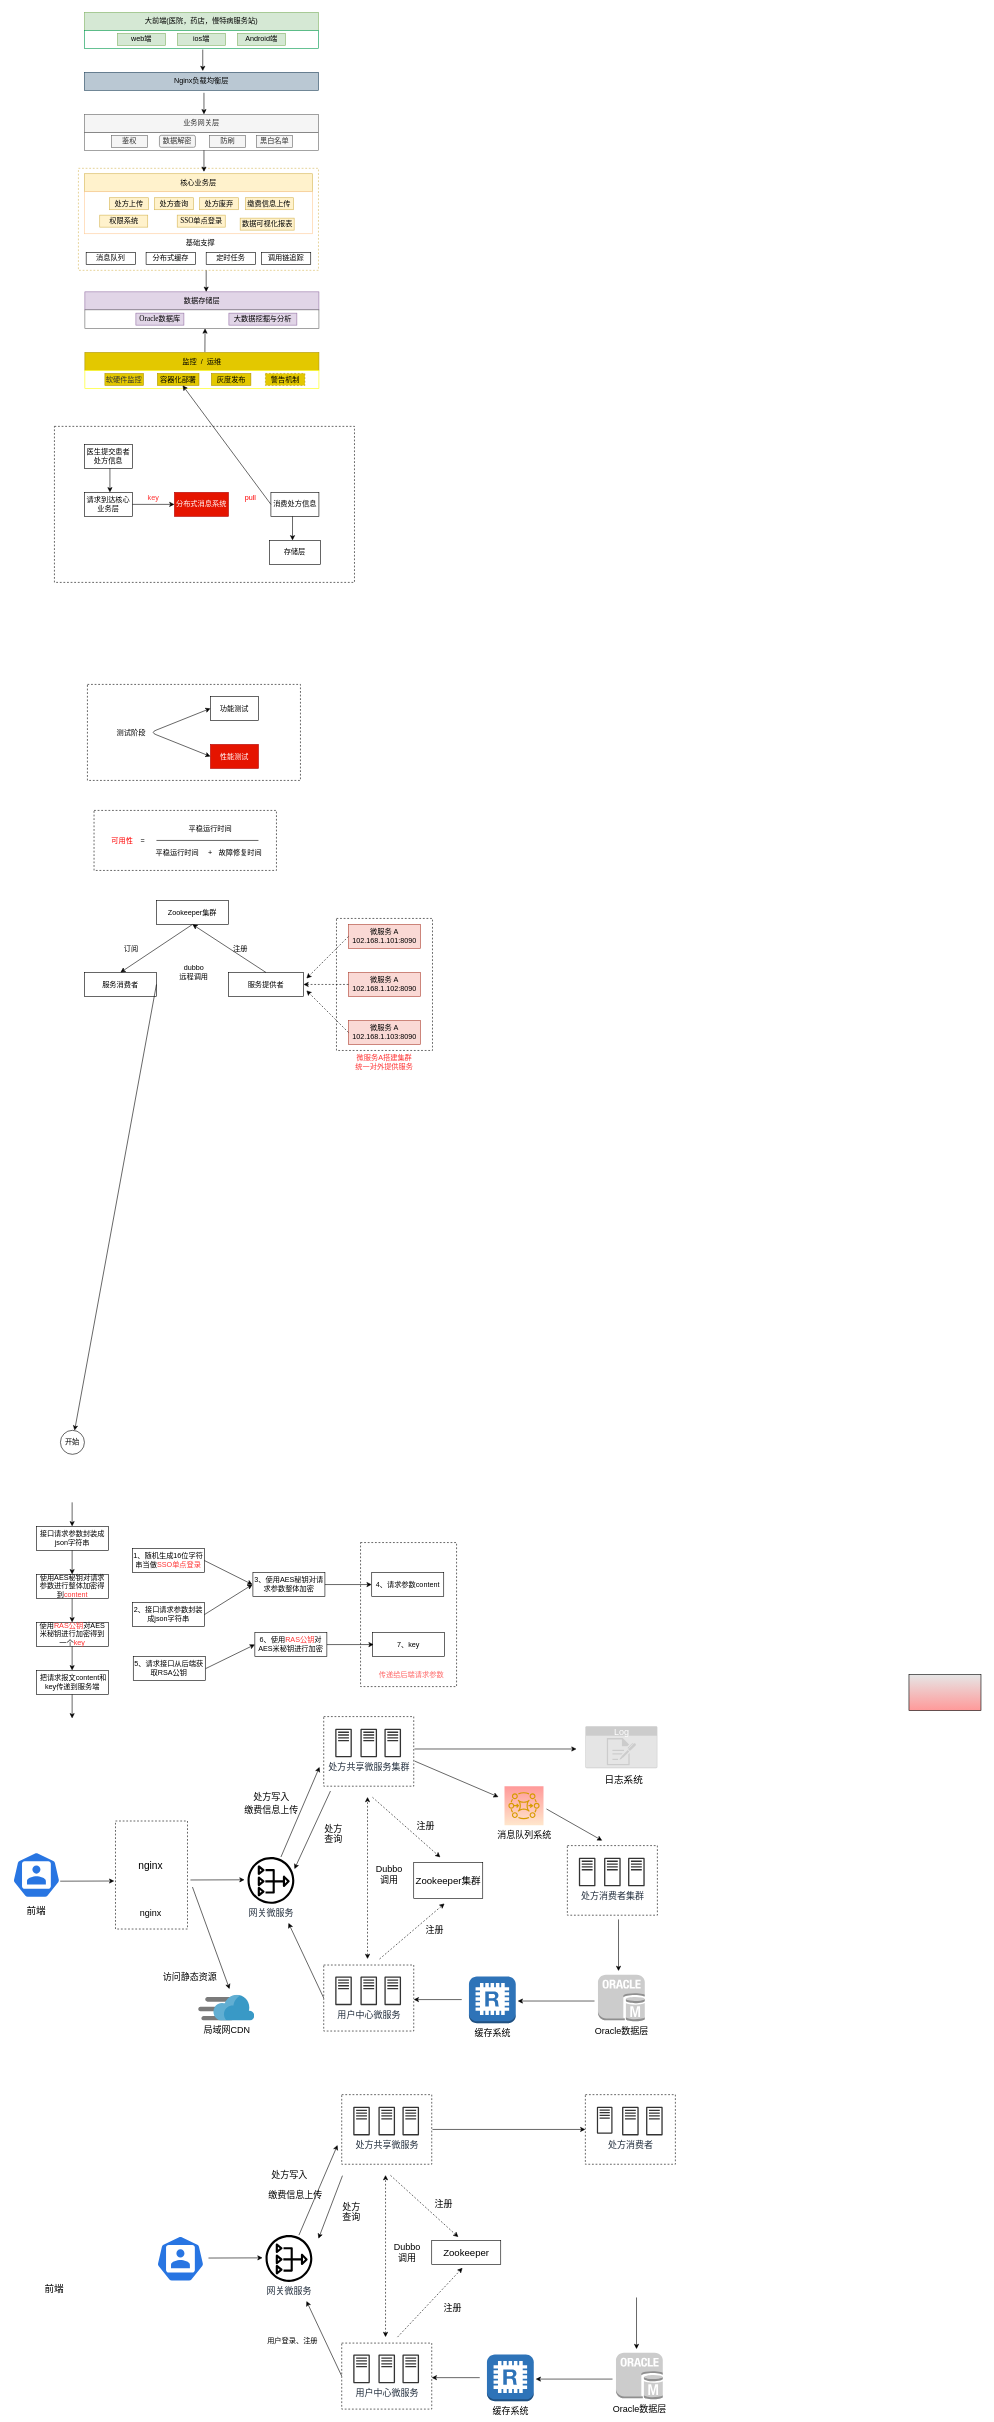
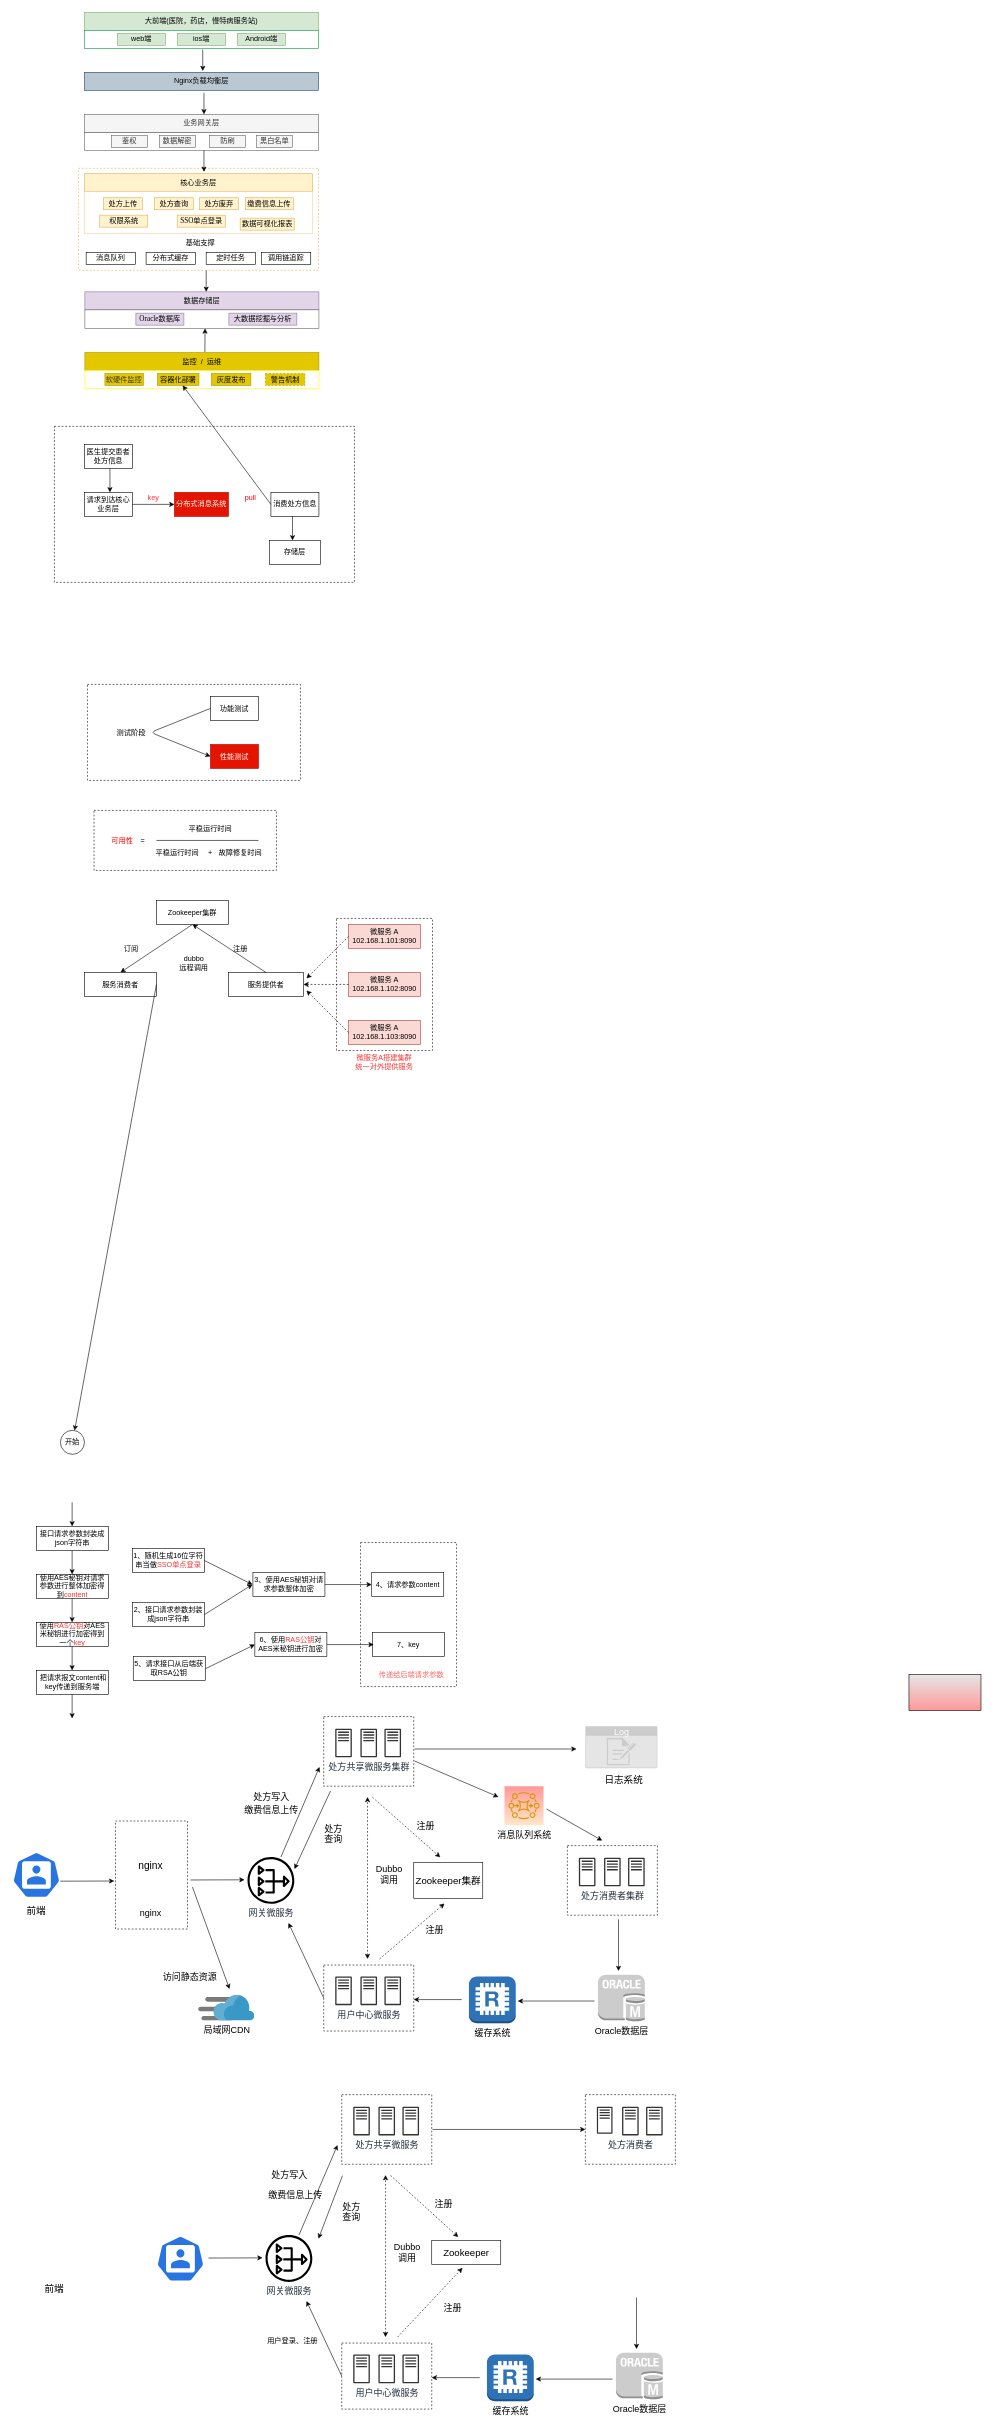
- <mxCell id="23" value="数据解密" parent="1" style="whiteSpace=wrap;html=1;fillColor=#f5f5f5;strokeColor=#666666;fontColor=#333333;rounded=1;" vertex="1"><mxGeometry as="geometry" x="265" y="225" width="60" height="20" /></mxCell>
+ <mxCell id="23" value="数据解密" parent="1" style="rounded=0;whiteSpace=wrap;html=1;fillColor=#f5f5f5;strokeColor=#666666;fontColor=#333333;" vertex="1"><mxGeometry as="geometry" x="265" y="225" width="60" height="20" /></mxCell>
- <mxCell id="27" value="&lt;p class=&quot;MsoNormal&quot;&gt;&lt;font face=&quot;等线&quot; style=&quot;font-size: 12px&quot;&gt;处方上传&lt;/font&gt;&lt;/p&gt;" parent="1" style="rounded=0;whiteSpace=wrap;html=1;fillColor=#fff2cc;strokeColor=#d6b656;" vertex="1"><mxGeometry as="geometry" x="181.63" y="329" width="65" height="20" /></mxCell>
+ <mxCell id="27" value="&lt;p class=&quot;MsoNormal&quot;&gt;&lt;font face=&quot;等线&quot; style=&quot;font-size: 12px&quot;&gt;处方上传&lt;/font&gt;&lt;/p&gt;" parent="1" style="rounded=0;whiteSpace=wrap;html=1;fillColor=#fff2cc;strokeColor=#d6b656;" vertex="1"><mxGeometry x="171.63" y="329" as="geometry" width="65" height="20" /></mxCell>
- <mxCell id="55" target="53" value="" parent="1" style="endArrow=classic;startArrow=classic;html=1;entryX=0;entryY=0.5;entryDx=0;entryDy=0;exitX=0;exitY=0.5;exitDx=0;exitDy=0;" edge="1" source="54"><mxGeometry as="geometry" width="50" height="50" relative="1"><mxPoint as="sourcePoint" x="260" y="1240" /><mxPoint as="targetPoint" x="310" y="1190" /><Array as="points"><mxPoint x="250" y="1220" /></Array></mxGeometry></mxCell>
+ <mxCell id="55" target="53" value="" parent="1" style="endArrow=none;startArrow=classic;html=1;entryX=0;entryY=0.5;entryDx=0;entryDy=0;exitX=0;exitY=0.5;exitDx=0;exitDy=0;" edge="1" source="54"><mxGeometry as="geometry" width="50" height="50" relative="1"><mxPoint as="sourcePoint" x="260" y="1240" /><mxPoint as="targetPoint" x="310" y="1190" /><Array as="points"><mxPoint x="250" y="1220" /></Array></mxGeometry></mxCell>
- <mxCell id="79" value="dubbo&lt;br&gt;远程调用" parent="1" style="text;html=1;strokeColor=none;fillColor=none;align=center;verticalAlign=middle;whiteSpace=wrap;rounded=0;" vertex="1"><mxGeometry as="geometry" x="295" y="1610" width="55" height="20" /></mxCell>
+ <mxCell id="79" value="dubbo&lt;br&gt;远程调用" parent="1" style="text;html=1;strokeColor=none;fillColor=none;align=center;verticalAlign=middle;whiteSpace=wrap;rounded=0;" vertex="1"><mxGeometry x="295" y="1595" as="geometry" width="55" height="20" /></mxCell>
